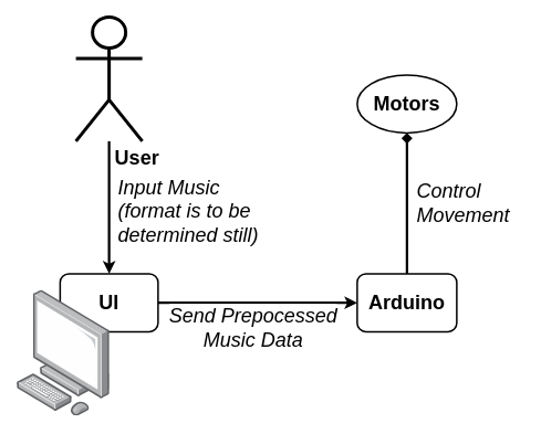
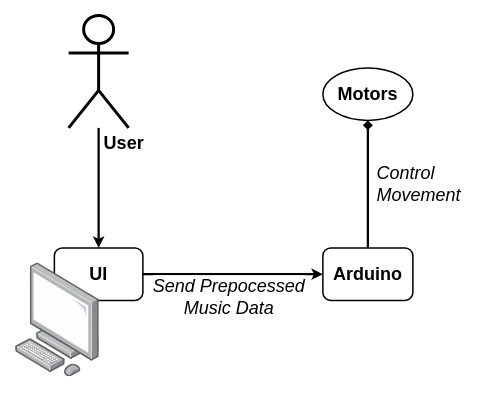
- <mxCell id="7" value="&lt;span style=&quot;border-color: var(--border-color); font-size: 24px; background-color: rgb(255, 255, 255);&quot;&gt;&lt;i&gt;Input Music&lt;br style=&quot;border-color: var(--border-color);&quot;&gt;(format is to be&lt;br&gt;determined still)&lt;/i&gt;&lt;/span&gt;" style="text;html=1;strokeColor=none;fillColor=none;align=left;verticalAlign=middle;whiteSpace=wrap;rounded=0;fontSize=12;fontFamily=Helvetica;fontColor=default;" vertex="1" parent="1"><mxGeometry x="140" y="220" width="222.01" height="70" as="geometry" /></mxCell>
